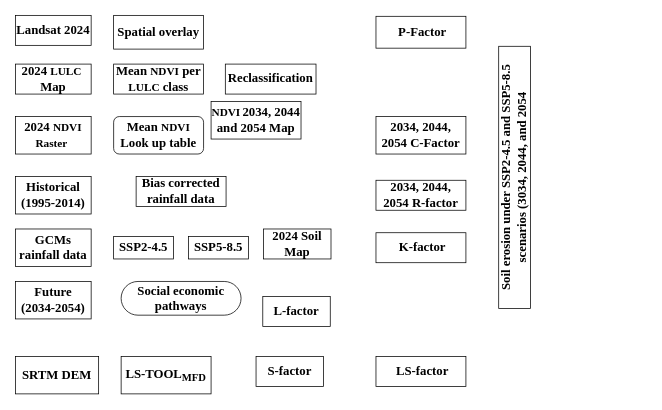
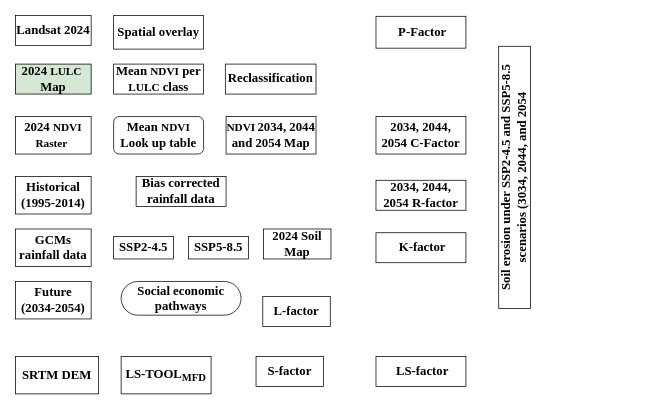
- <mxCell id="4" value="&lt;font face=&quot;Times New Roman&quot; style=&quot;&quot;&gt;&lt;b style=&quot;&quot;&gt;&lt;span style=&quot;font-size: 17px;&quot;&gt;2024 &lt;/span&gt;&lt;font style=&quot;font-size: 15px;&quot;&gt;LULC&amp;nbsp;&lt;/font&gt;&lt;span style=&quot;font-size: 17px;&quot;&gt; Map&lt;/span&gt;&lt;/b&gt;&lt;/font&gt;" style="rounded=0;whiteSpace=wrap;html=1;rotation=0;" vertex="1" parent="1"><mxGeometry x="20" y="85" width="101" height="40" as="geometry" /></mxCell>
+ <mxCell id="4" value="&lt;font face=&quot;Times New Roman&quot; style=&quot;&quot;&gt;&lt;b style=&quot;&quot;&gt;&lt;span style=&quot;font-size: 17px;&quot;&gt;2024 &lt;/span&gt;&lt;font style=&quot;font-size: 15px;&quot;&gt;LULC&amp;nbsp;&lt;/font&gt;&lt;span style=&quot;font-size: 17px;&quot;&gt; Map&lt;/span&gt;&lt;/b&gt;&lt;/font&gt;" style="rounded=0;whiteSpace=wrap;html=1;rotation=0;fillColor=#d5e8d4;" vertex="1" parent="1"><mxGeometry x="20" y="85" width="101" height="40" as="geometry" /></mxCell>
- <mxCell id="9" value="&lt;font style=&quot;&quot; face=&quot;Times New Roman&quot;&gt;&lt;font style=&quot;&quot;&gt;&lt;font style=&quot;font-size: 15px;&quot;&gt;NDVI&lt;/font&gt; &lt;/font&gt;&lt;span style=&quot;font-size: 17px;&quot;&gt;2034, 2044 and 2054 Map&lt;/span&gt;&lt;/font&gt;" style="rounded=0;whiteSpace=wrap;html=1;fontStyle=1" vertex="1" parent="1"><mxGeometry x="281" y="135" width="120" height="50" as="geometry" /></mxCell>
+ <mxCell id="9" value="&lt;font style=&quot;&quot; face=&quot;Times New Roman&quot;&gt;&lt;font style=&quot;&quot;&gt;&lt;font style=&quot;font-size: 15px;&quot;&gt;NDVI&lt;/font&gt; &lt;/font&gt;&lt;span style=&quot;font-size: 17px;&quot;&gt;2034, 2044 and 2054 Map&lt;/span&gt;&lt;/font&gt;" style="rounded=0;whiteSpace=wrap;html=1;fontStyle=1" vertex="1" parent="1"><mxGeometry x="301" y="155" width="120" height="50" as="geometry" /></mxCell>
